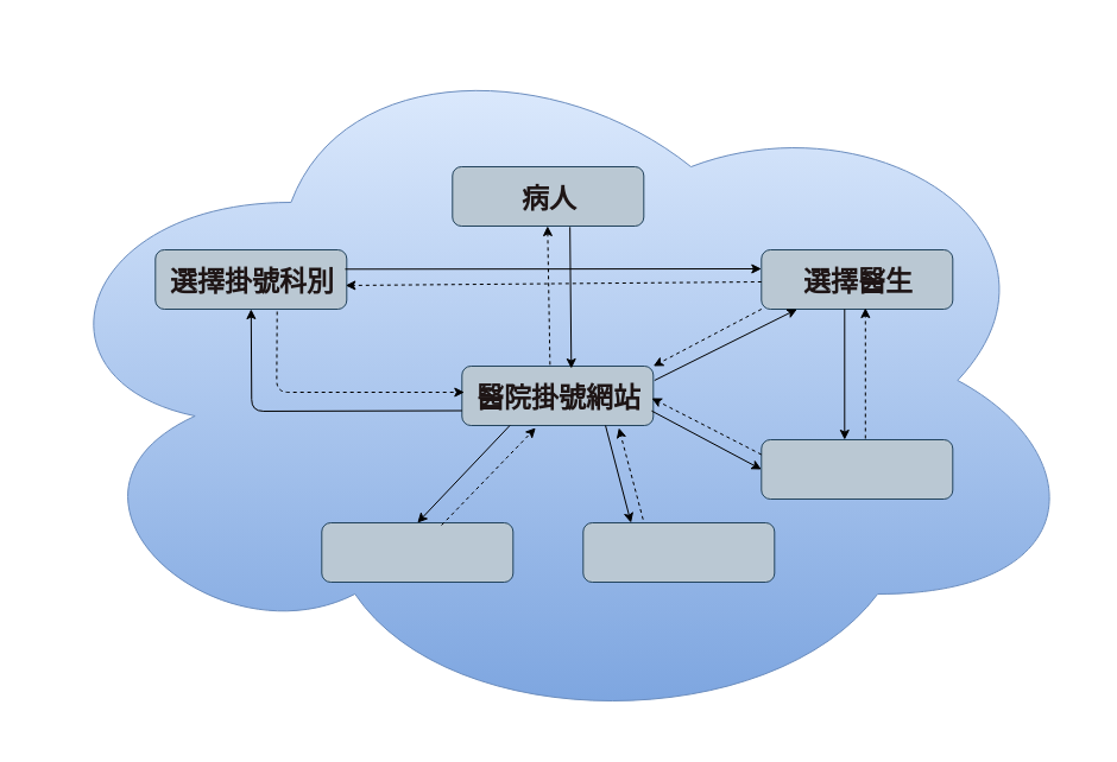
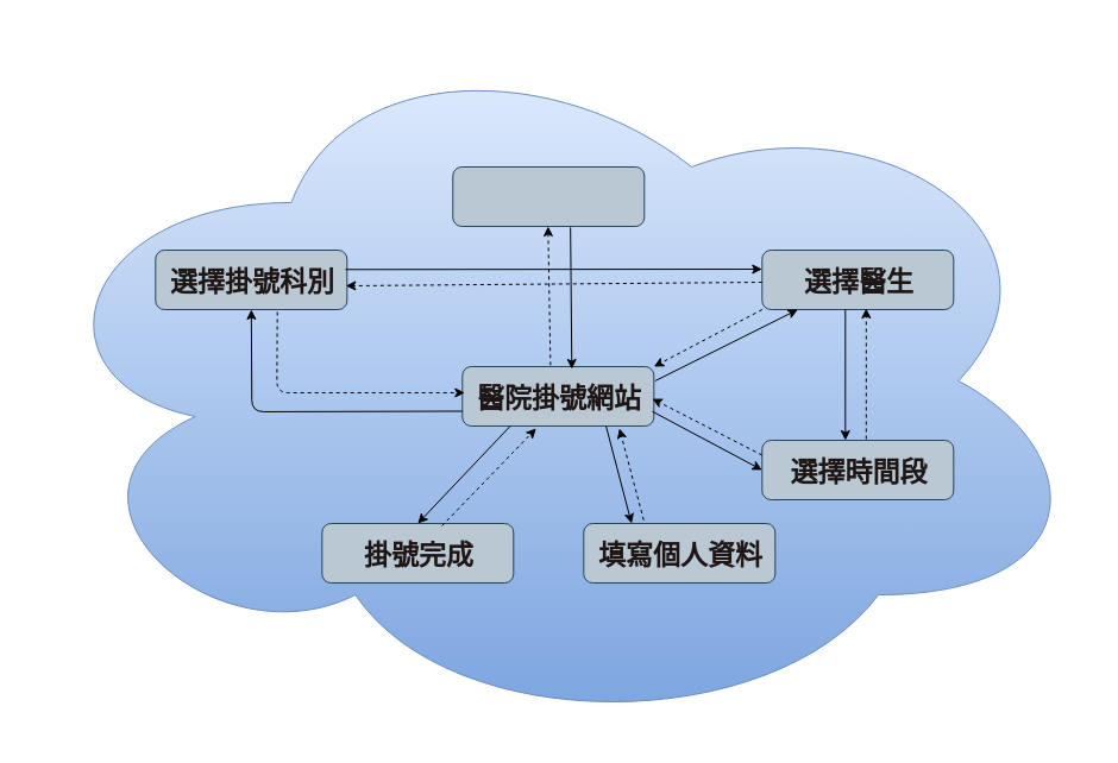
- <mxCell id="7" value="&lt;font style=&quot;font-size: 23px;&quot;&gt;病人&lt;/font&gt;" style="text;strokeColor=none;align=center;fillColor=none;html=1;verticalAlign=middle;whiteSpace=wrap;rounded=1;fontColor=#1e1515;fontStyle=1" vertex="1" parent="1"><mxGeometry x="383.678" y="156.286" width="156.265" height="21.429" as="geometry" /></mxCell>
+ <mxCell id="19" value="&lt;font style=&quot;font-size: 23px;&quot;&gt;選擇時間段&lt;/font&gt;" style="text;strokeColor=none;align=center;fillColor=none;html=1;verticalAlign=middle;whiteSpace=wrap;rounded=1;fontColor=#1e1515;fontStyle=1" vertex="1" parent="17"><mxGeometry x="3.368" y="16.286" width="156.265" height="21.429" as="geometry" /></mxCell>
+ <mxCell id="13" value="&lt;font style=&quot;font-size: 23px;&quot;&gt;掛號完成&lt;/font&gt;" style="text;strokeColor=none;align=center;fillColor=none;html=1;verticalAlign=middle;whiteSpace=wrap;rounded=1;fontColor=#1e1515;fontStyle=1" vertex="1" parent="11"><mxGeometry x="3.368" y="16.286" width="156.265" height="21.429" as="geometry" /></mxCell>
+ <mxCell id="16" value="&lt;font style=&quot;font-size: 23px;&quot;&gt;填寫個人資料&lt;/font&gt;" style="text;strokeColor=none;align=center;fillColor=none;html=1;verticalAlign=middle;whiteSpace=wrap;rounded=1;fontColor=#1e1515;fontStyle=1" vertex="1" parent="14"><mxGeometry x="3.368" y="16.286" width="156.265" height="21.429" as="geometry" /></mxCell>
